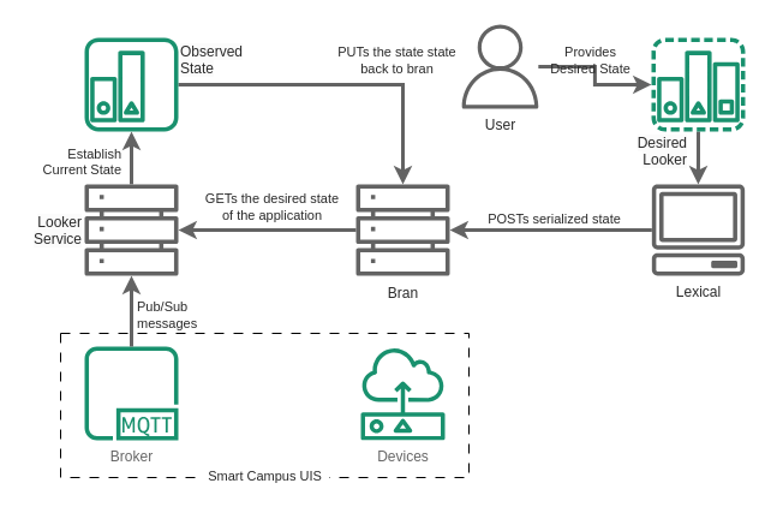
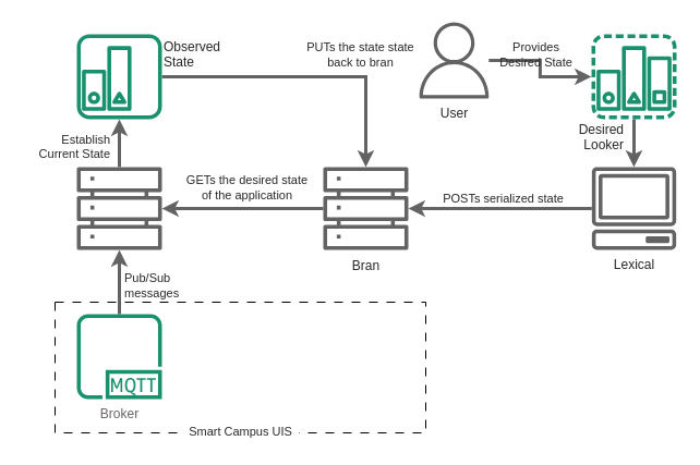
- <mxCell id="23" value="&lt;span style=&quot;font-family: Helvetica; font-size: 12px; font-style: normal; font-variant-ligatures: normal; font-variant-caps: normal; font-weight: 400; letter-spacing: normal; orphans: 2; text-indent: 0px; text-transform: none; widows: 2; word-spacing: 0px; -webkit-text-stroke-width: 0px; background-color: rgb(251, 251, 251); text-decoration-thickness: initial; text-decoration-style: initial; text-decoration-color: initial; float: none; display: inline !important;&quot;&gt;Looker&lt;br&gt;Service&lt;br&gt;&lt;/span&gt;" style="text;whiteSpace=wrap;html=1;fontSize=11;fontFamily=Helvetica;fontColor=#292929;align=right;" parent="21" vertex="1"><mxGeometry y="19" width="50" height="40" as="geometry" /></mxCell>
- <mxCell id="4" value="Devices" style="sketch=0;outlineConnect=0;fontColor=#666666;gradientColor=none;fillColor=#19916E;strokeColor=none;dashed=0;verticalLabelPosition=bottom;verticalAlign=top;align=center;html=1;fontSize=12;fontStyle=0;aspect=fixed;pointerEvents=1;shape=mxgraph.aws4.sensor;labelBackgroundColor=none;shadow=0;" parent="1" vertex="1"><mxGeometry x="300" y="288" width="70" height="78" as="geometry" /></mxCell>
